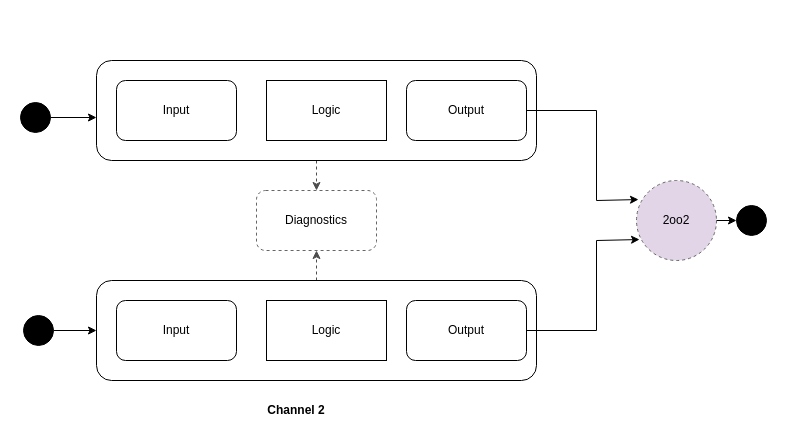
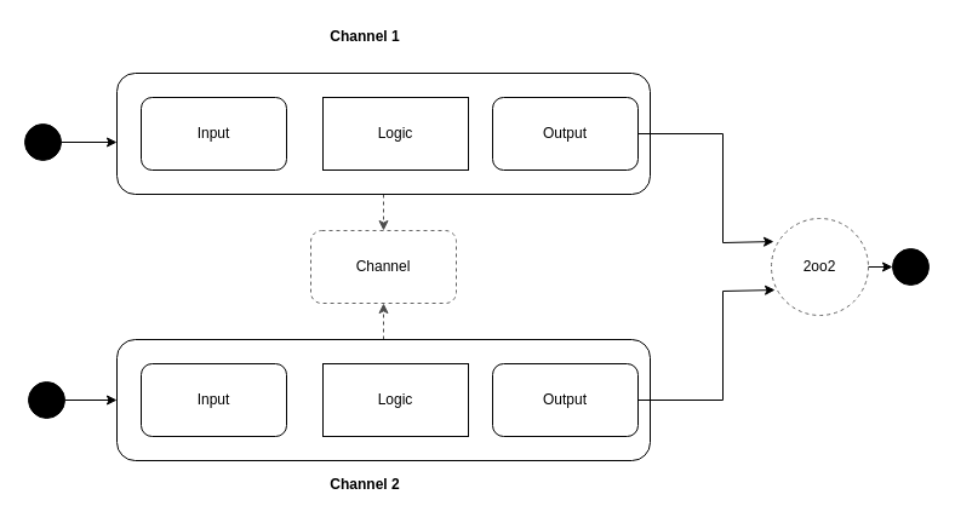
+ <mxCell id="20" value="&lt;b&gt;Channel 1&lt;/b&gt;" style="text;html=1;strokeColor=none;fillColor=none;align=center;verticalAlign=middle;whiteSpace=wrap;rounded=0;" vertex="1" parent="1"><mxGeometry x="266" y="20" width="70" height="20" as="geometry" /></mxCell>
- <mxCell id="21" value="Diagnostics" style="rounded=1;whiteSpace=wrap;html=1;fillColor=#FFFFFF;dashed=1;strokeColor=#666666;" vertex="1" parent="1"><mxGeometry x="256" y="190" width="120" height="60" as="geometry" /></mxCell>
+ <mxCell id="21" value="Channel" style="rounded=1;whiteSpace=wrap;html=1;fillColor=#FFFFFF;dashed=1;strokeColor=#666666;" vertex="1" parent="1"><mxGeometry x="256" y="190" width="120" height="60" as="geometry" /></mxCell>
- <mxCell id="23" value="2oo2" style="ellipse;whiteSpace=wrap;html=1;aspect=fixed;dashed=1;strokeColor=#666666;fillColor=#e1d5e7;" vertex="1" parent="1"><mxGeometry x="636" y="180" width="80" height="80" as="geometry" /></mxCell>
+ <mxCell id="23" value="2oo2" style="ellipse;whiteSpace=wrap;html=1;aspect=fixed;dashed=1;strokeColor=#666666;fillColor=#FFFFFF;" vertex="1" parent="1"><mxGeometry x="636" y="180" width="80" height="80" as="geometry" /></mxCell>
- <mxCell id="19" value="&lt;b&gt;Channel 2&lt;/b&gt;" style="text;html=1;strokeColor=none;fillColor=none;align=center;verticalAlign=middle;whiteSpace=wrap;rounded=0;" vertex="1" parent="1"><mxGeometry x="261" y="400" width="70" height="20" as="geometry" /></mxCell>
+ <mxCell id="19" value="&lt;b&gt;Channel 2&lt;/b&gt;" style="text;html=1;strokeColor=none;fillColor=none;align=center;verticalAlign=middle;whiteSpace=wrap;rounded=0;" vertex="1" parent="1"><mxGeometry x="266" y="390" width="70" height="20" as="geometry" /></mxCell>
